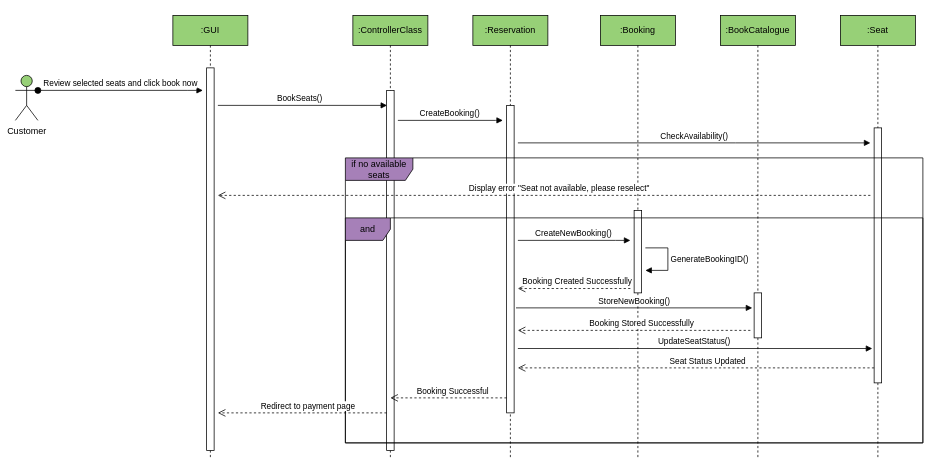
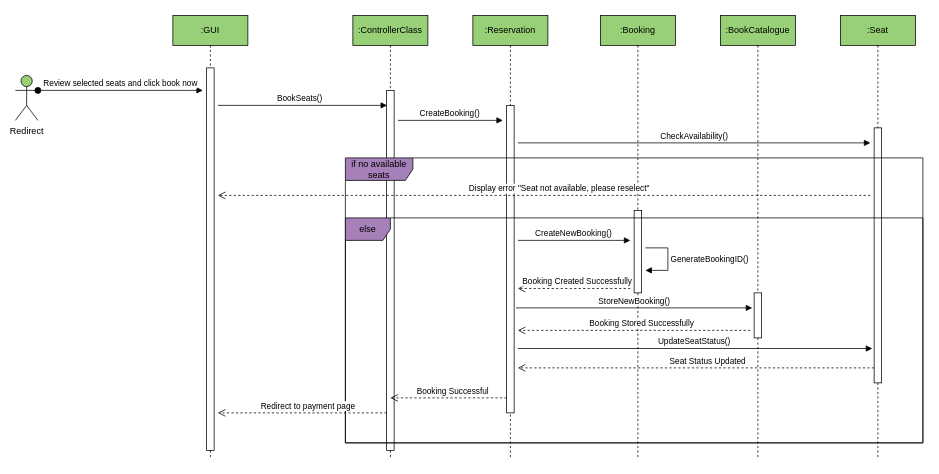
- <mxCell id="20" value="Customer" style="shape=umlActor;verticalLabelPosition=bottom;verticalAlign=top;html=1;outlineConnect=0;fillColor=#97D077;" vertex="1" parent="1"><mxGeometry x="20" y="100" width="30" height="60" as="geometry" /></mxCell>
+ <mxCell id="20" value="Redirect" style="shape=umlActor;verticalLabelPosition=bottom;verticalAlign=top;html=1;outlineConnect=0;fillColor=#97D077;" vertex="1" parent="1"><mxGeometry x="20" y="100" width="30" height="60" as="geometry" /></mxCell>
- <mxCell id="22" value="and" style="shape=umlFrame;whiteSpace=wrap;html=1;pointerEvents=0;fillColor=light-dark(#A680B8,#A680B8);" vertex="1" parent="1"><mxGeometry x="460" y="290" width="770" height="300" as="geometry" /></mxCell>
+ <mxCell id="22" value="else" style="shape=umlFrame;whiteSpace=wrap;html=1;pointerEvents=0;fillColor=light-dark(#A680B8,#A680B8);" vertex="1" parent="1"><mxGeometry x="460" y="290" width="770" height="300" as="geometry" /></mxCell>
